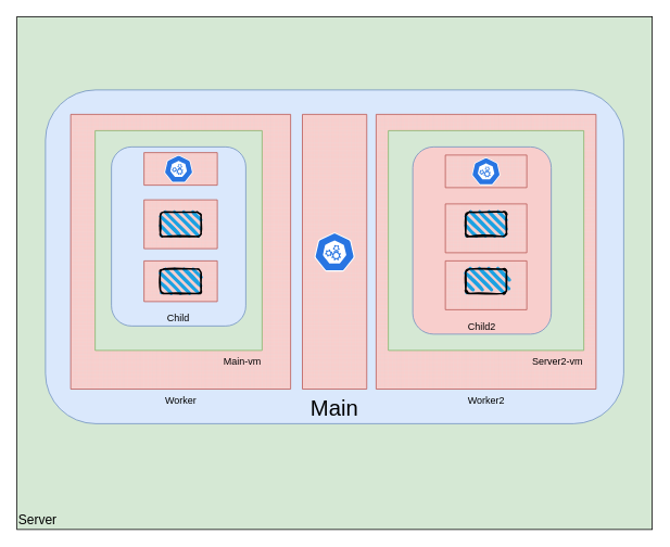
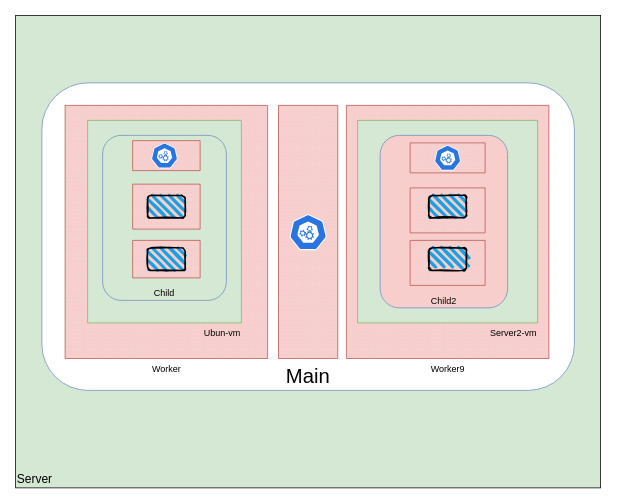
- <mxCell id="8" value="Child" style="rounded=1;whiteSpace=wrap;html=1;fillColor=#dae8fc;strokeColor=#6c8ebf;align=center;textDirection=ltr;verticalAlign=bottom;" parent="1" vertex="1"><mxGeometry x="136" y="180" width="165" height="220" as="geometry" /></mxCell>
+ <mxCell id="8" value="Child" style="rounded=1;whiteSpace=wrap;html=1;fillColor=#d5e8d4;strokeColor=#6c8ebf;align=center;textDirection=ltr;verticalAlign=bottom;" parent="1" vertex="1"><mxGeometry x="136" y="180" width="165" height="220" as="geometry" /></mxCell>
- <mxCell id="5" value="Main-vm" style="verticalLabelPosition=bottom;verticalAlign=top;html=1;shape=mxgraph.basic.rect;fillColor2=none;strokeWidth=1;size=20;indent=5;fillColor=#d5e8d4;strokeColor=#82b366;align=right;" parent="1" vertex="1"><mxGeometry x="116" y="160" width="205" height="270" as="geometry" /></mxCell>
+ <mxCell id="5" value="Ubun-vm" style="verticalLabelPosition=bottom;verticalAlign=top;html=1;shape=mxgraph.basic.rect;fillColor2=none;strokeWidth=1;size=20;indent=5;fillColor=#d5e8d4;strokeColor=#82b366;align=right;" parent="1" vertex="1"><mxGeometry x="116" y="160" width="205" height="270" as="geometry" /></mxCell>
- <mxCell id="6" value="Worker2" style="verticalLabelPosition=bottom;verticalAlign=top;html=1;shape=mxgraph.basic.patternFillRect;fillStyle=grid;step=5;fillStrokeWidth=0.2;fillStrokeColor=#dddddd;fillColor=#f8cecc;strokeColor=#b85450;" parent="1" vertex="1"><mxGeometry x="461" y="140" width="270" height="337.5" as="geometry" /></mxCell>
+ <mxCell id="6" value="Worker9" style="verticalLabelPosition=bottom;verticalAlign=top;html=1;shape=mxgraph.basic.patternFillRect;fillStyle=grid;step=5;fillStrokeWidth=0.2;fillStrokeColor=#dddddd;fillColor=#f8cecc;strokeColor=#b85450;" parent="1" vertex="1"><mxGeometry x="461" y="140" width="270" height="337.5" as="geometry" /></mxCell>
- <mxCell id="3" value="&lt;font style=&quot;font-size: 27px;&quot;&gt;Main&lt;/font&gt;" style="rounded=1;whiteSpace=wrap;html=1;fillColor=#dae8fc;strokeColor=#6c8ebf;verticalAlign=bottom;" parent="1" vertex="1"><mxGeometry x="55" y="110" width="710" height="410" as="geometry" /></mxCell>
+ <mxCell id="3" value="&lt;font style=&quot;font-size: 27px;&quot;&gt;Main&lt;/font&gt;" style="rounded=1;whiteSpace=wrap;html=1;fillColor=#ffffff;strokeColor=#6c8ebf;verticalAlign=bottom;" parent="1" vertex="1"><mxGeometry x="55" y="110" width="710" height="410" as="geometry" /></mxCell>
